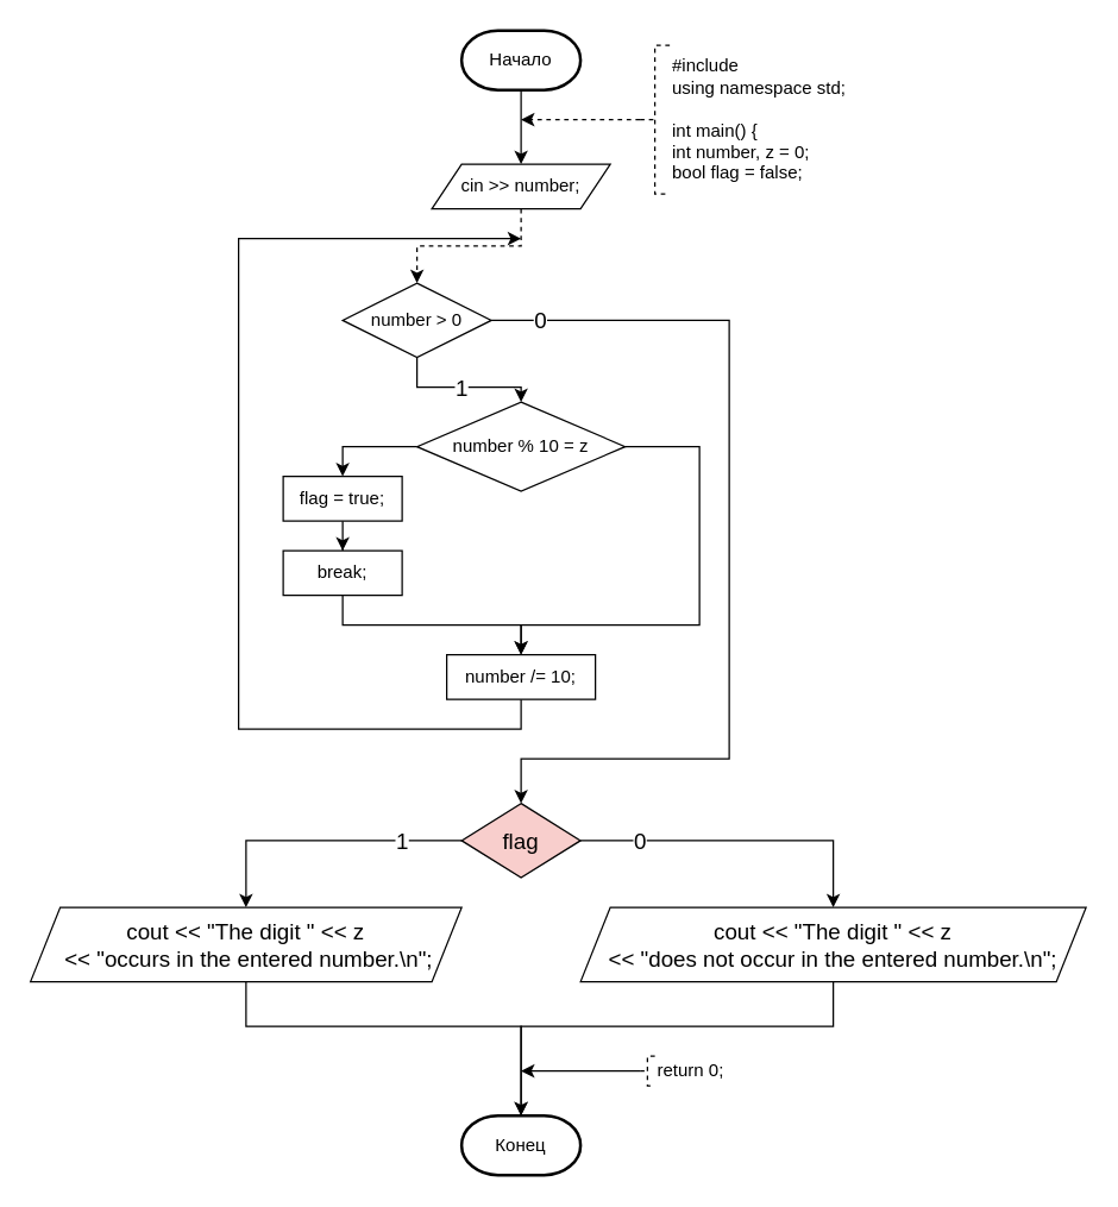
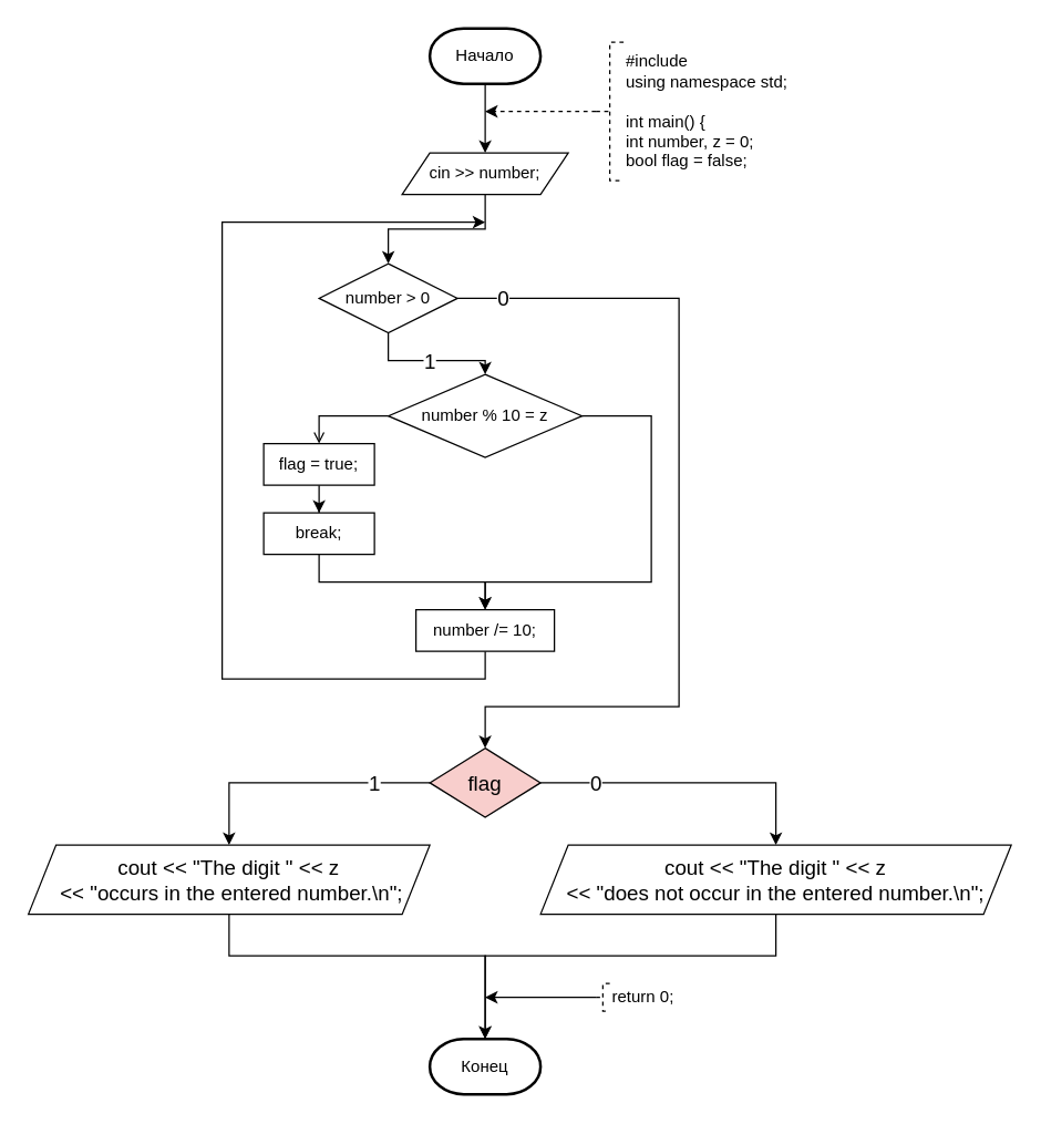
- <mxCell id="4" style="edgeStyle=orthogonalEdgeStyle;rounded=0;orthogonalLoop=1;jettySize=auto;html=1;entryX=0.5;entryY=0;entryDx=0;entryDy=0;entryPerimeter=0;fontSize=12;dashed=1;" edge="1" parent="1" source="5" target="10"><mxGeometry relative="1" as="geometry" /></mxCell>
+ <mxCell id="4" style="edgeStyle=orthogonalEdgeStyle;rounded=0;orthogonalLoop=1;jettySize=auto;html=1;entryX=0.5;entryY=0;entryDx=0;entryDy=0;entryPerimeter=0;fontSize=12;" edge="1" parent="1" source="5" target="10"><mxGeometry relative="1" as="geometry" /></mxCell>
- <mxCell id="11" style="edgeStyle=orthogonalEdgeStyle;rounded=0;orthogonalLoop=1;jettySize=auto;html=1;entryX=0.5;entryY=0;entryDx=0;entryDy=0;fontSize=12;exitX=0;exitY=0.5;exitDx=0;exitDy=0;exitPerimeter=0;" edge="1" parent="1" source="13" target="15"><mxGeometry relative="1" as="geometry"><Array as="points"><mxPoint x="230" y="300" /></Array></mxGeometry></mxCell>
+ <mxCell id="11" style="edgeStyle=orthogonalEdgeStyle;rounded=0;orthogonalLoop=1;jettySize=auto;html=1;entryX=0.5;entryY=0;entryDx=0;entryDy=0;fontSize=12;exitX=0;exitY=0.5;exitDx=0;exitDy=0;exitPerimeter=0;endArrow=open;" edge="1" parent="1" source="13" target="15"><mxGeometry relative="1" as="geometry"><Array as="points"><mxPoint x="230" y="300" /></Array></mxGeometry></mxCell>
